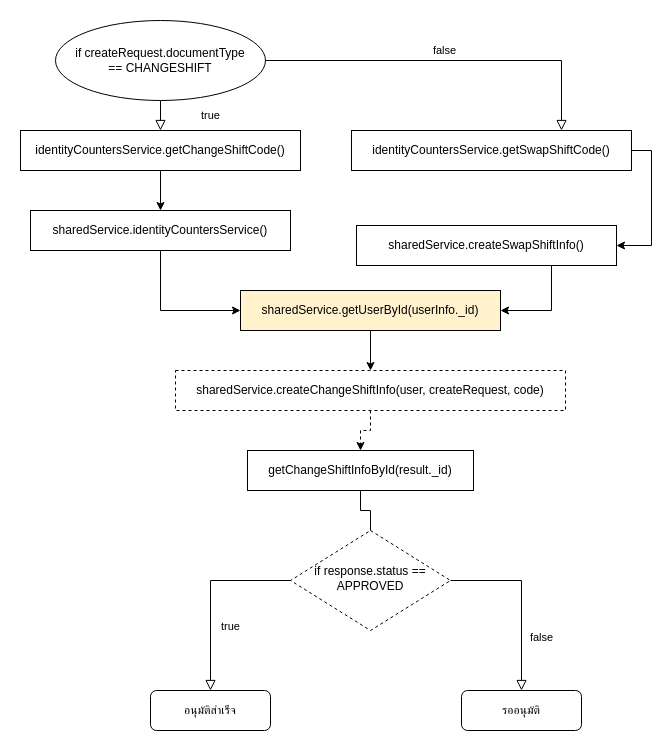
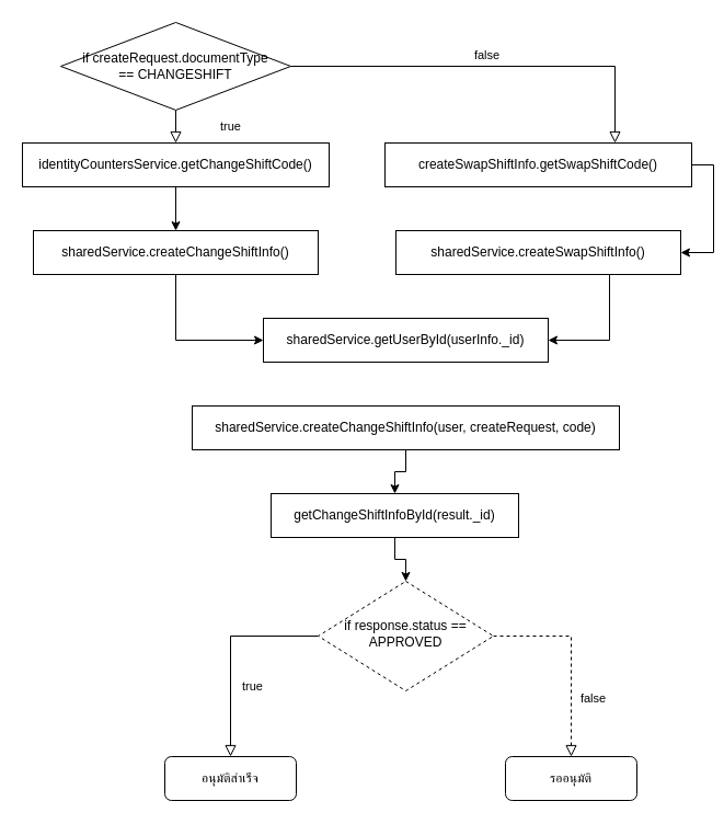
- <mxCell id="23" value="if&amp;nbsp;createRequest.documentType ==&amp;nbsp;CHANGESHIFT" style="ellipse;whiteSpace=wrap;html=1;" vertex="1" parent="1"><mxGeometry x="55" y="20" width="210" height="80" as="geometry" /></mxCell>
+ <mxCell id="23" value="if&amp;nbsp;createRequest.documentType ==&amp;nbsp;CHANGESHIFT" style="rhombus;whiteSpace=wrap;html=1;" vertex="1" parent="1"><mxGeometry x="55" y="20" width="210" height="80" as="geometry" /></mxCell>
- <mxCell id="5" value="identityCountersService.getSwapShiftCode()" style="rounded=1;whiteSpace=wrap;html=1;fontSize=12;glass=0;strokeWidth=1;shadow=0;arcSize=0;" parent="1" vertex="1"><mxGeometry x="351" y="130" width="280" height="40" as="geometry" /></mxCell>
+ <mxCell id="5" value="createSwapShiftInfo.getSwapShiftCode()" style="rounded=1;whiteSpace=wrap;html=1;fontSize=12;glass=0;strokeWidth=1;shadow=0;arcSize=0;" parent="1" vertex="1"><mxGeometry x="351" y="130" width="280" height="40" as="geometry" /></mxCell>
- <mxCell id="16" value="sharedService.identityCountersService()" style="whiteSpace=wrap;html=1;rounded=1;glass=0;strokeWidth=1;shadow=0;arcSize=0;" vertex="1" parent="1"><mxGeometry x="30" y="210" width="260" height="40" as="geometry" /></mxCell>
+ <mxCell id="16" value="sharedService.createChangeShiftInfo()" style="whiteSpace=wrap;html=1;rounded=1;glass=0;strokeWidth=1;shadow=0;arcSize=0;" vertex="1" parent="1"><mxGeometry x="30" y="210" width="260" height="40" as="geometry" /></mxCell>
- <mxCell id="12" value="sharedService.createSwapShiftInfo()" style="whiteSpace=wrap;html=1;rounded=1;glass=0;strokeWidth=1;shadow=0;arcSize=0;" vertex="1" parent="1"><mxGeometry x="356" y="225" width="260" height="40" as="geometry" /></mxCell>
+ <mxCell id="12" value="sharedService.createSwapShiftInfo()" style="whiteSpace=wrap;html=1;rounded=1;glass=0;strokeWidth=1;shadow=0;arcSize=0;" vertex="1" parent="1"><mxGeometry x="361" y="210" width="260" height="40" as="geometry" /></mxCell>
- <mxCell id="18" value="sharedService.getUserById(userInfo._id)" style="whiteSpace=wrap;html=1;rounded=1;glass=0;strokeWidth=1;shadow=0;arcSize=0;fillColor=#fff2cc;" vertex="1" parent="1"><mxGeometry x="240" y="290" width="260" height="40" as="geometry" /></mxCell>
+ <mxCell id="18" value="sharedService.getUserById(userInfo._id)" style="whiteSpace=wrap;html=1;rounded=1;glass=0;strokeWidth=1;shadow=0;arcSize=0;" vertex="1" parent="1"><mxGeometry x="240" y="290" width="260" height="40" as="geometry" /></mxCell>
- <mxCell id="17" style="edgeStyle=orthogonalEdgeStyle;rounded=0;orthogonalLoop=1;jettySize=auto;html=1;exitX=0.5;exitY=1;exitDx=0;exitDy=0;entryX=0.5;entryY=0;entryDx=0;entryDy=0;" edge="1" parent="1" source="18" target="20"><mxGeometry relative="1" as="geometry" /></mxCell>
- <mxCell id="20" value="sharedService.createChangeShiftInfo(user, createRequest, code)" style="whiteSpace=wrap;html=1;rounded=1;glass=0;strokeWidth=1;shadow=0;arcSize=0;dashed=1;" vertex="1" parent="1"><mxGeometry x="175" y="370" width="390" height="40" as="geometry" /></mxCell>
+ <mxCell id="20" value="sharedService.createChangeShiftInfo(user, createRequest, code)" style="whiteSpace=wrap;html=1;rounded=1;glass=0;strokeWidth=1;shadow=0;arcSize=0;" vertex="1" parent="1"><mxGeometry x="175" y="370" width="390" height="40" as="geometry" /></mxCell>
- <mxCell id="19" style="edgeStyle=orthogonalEdgeStyle;rounded=0;orthogonalLoop=1;jettySize=auto;html=1;exitX=0.5;exitY=1;exitDx=0;exitDy=0;entryX=0.5;entryY=0;entryDx=0;entryDy=0;dashed=1;" edge="1" parent="1" source="20" target="22"><mxGeometry relative="1" as="geometry" /></mxCell>
+ <mxCell id="19" style="edgeStyle=orthogonalEdgeStyle;rounded=0;orthogonalLoop=1;jettySize=auto;html=1;exitX=0.5;exitY=1;exitDx=0;exitDy=0;entryX=0.5;entryY=0;entryDx=0;entryDy=0;" edge="1" parent="1" source="20" target="22"><mxGeometry relative="1" as="geometry" /></mxCell>
- <mxCell id="21" style="edgeStyle=orthogonalEdgeStyle;rounded=0;orthogonalLoop=1;jettySize=auto;html=1;exitX=0.5;exitY=1;exitDx=0;exitDy=0;endArrow=none;" edge="1" parent="1" source="22" target="8"><mxGeometry relative="1" as="geometry" /></mxCell>
+ <mxCell id="21" style="edgeStyle=orthogonalEdgeStyle;rounded=0;orthogonalLoop=1;jettySize=auto;html=1;exitX=0.5;exitY=1;exitDx=0;exitDy=0;" edge="1" parent="1" source="22" target="8"><mxGeometry relative="1" as="geometry" /></mxCell>
- <mxCell id="7" value="false" style="edgeStyle=orthogonalEdgeStyle;rounded=0;html=1;jettySize=auto;orthogonalLoop=1;fontSize=11;endArrow=block;endFill=0;endSize=8;strokeWidth=1;shadow=0;labelBackgroundColor=none;exitX=1;exitY=0.5;exitDx=0;exitDy=0;" parent="1" source="8" target="10" edge="1"><mxGeometry x="0.417" y="20" relative="1" as="geometry"><mxPoint as="offset" /></mxGeometry></mxCell>
+ <mxCell id="7" value="false" style="edgeStyle=orthogonalEdgeStyle;rounded=0;html=1;jettySize=auto;orthogonalLoop=1;fontSize=11;endArrow=block;endFill=0;endSize=8;strokeWidth=1;shadow=0;labelBackgroundColor=none;exitX=1;exitY=0.5;exitDx=0;exitDy=0;dashed=1;" parent="1" source="8" target="10" edge="1"><mxGeometry x="0.417" y="20" relative="1" as="geometry"><mxPoint as="offset" /></mxGeometry></mxCell>
